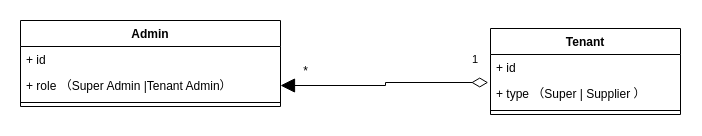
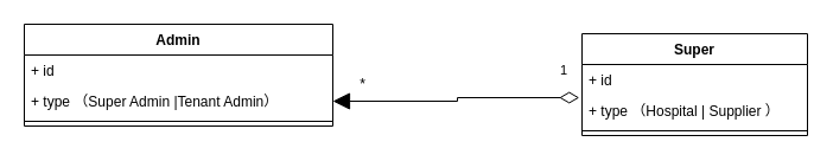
- <mxCell id="6" value="Tenant" style="swimlane;fontStyle=1;align=center;verticalAlign=top;childLayout=stackLayout;horizontal=1;startSize=26;horizontalStack=0;resizeParent=1;resizeParentMax=0;resizeLast=0;collapsible=1;marginBottom=0;whiteSpace=wrap;html=1;" vertex="1" parent="1"><mxGeometry x="490" y="28" width="190" height="86" as="geometry" /></mxCell>
+ <mxCell id="6" value="Super" style="swimlane;fontStyle=1;align=center;verticalAlign=top;childLayout=stackLayout;horizontal=1;startSize=26;horizontalStack=0;resizeParent=1;resizeParentMax=0;resizeLast=0;collapsible=1;marginBottom=0;whiteSpace=wrap;html=1;" vertex="1" parent="1"><mxGeometry x="490" y="28" width="190" height="86" as="geometry" /></mxCell>
- <mxCell id="4" value="+ role （Super Admin |Tenant Admin）" style="text;strokeColor=none;fillColor=none;align=left;verticalAlign=top;spacingLeft=4;spacingRight=4;overflow=hidden;rotatable=0;points=[[0,0.5],[1,0.5]];portConstraint=eastwest;whiteSpace=wrap;html=1;" vertex="1" parent="2"><mxGeometry y="52" width="260" height="26" as="geometry" /></mxCell>
+ <mxCell id="4" value="+ type （Super Admin |Tenant Admin）" style="text;strokeColor=none;fillColor=none;align=left;verticalAlign=top;spacingLeft=4;spacingRight=4;overflow=hidden;rotatable=0;points=[[0,0.5],[1,0.5]];portConstraint=eastwest;whiteSpace=wrap;html=1;" vertex="1" parent="2"><mxGeometry y="52" width="260" height="26" as="geometry" /></mxCell>
- <mxCell id="8" value="+ type （Super | Supplier ）" style="text;strokeColor=none;fillColor=none;align=left;verticalAlign=top;spacingLeft=4;spacingRight=4;overflow=hidden;rotatable=0;points=[[0,0.5],[1,0.5]];portConstraint=eastwest;whiteSpace=wrap;html=1;" vertex="1" parent="6"><mxGeometry y="52" width="190" height="26" as="geometry" /></mxCell>
+ <mxCell id="8" value="+ type （Hospital | Supplier ）" style="text;strokeColor=none;fillColor=none;align=left;verticalAlign=top;spacingLeft=4;spacingRight=4;overflow=hidden;rotatable=0;points=[[0,0.5],[1,0.5]];portConstraint=eastwest;whiteSpace=wrap;html=1;" vertex="1" parent="6"><mxGeometry y="52" width="190" height="26" as="geometry" /></mxCell>
